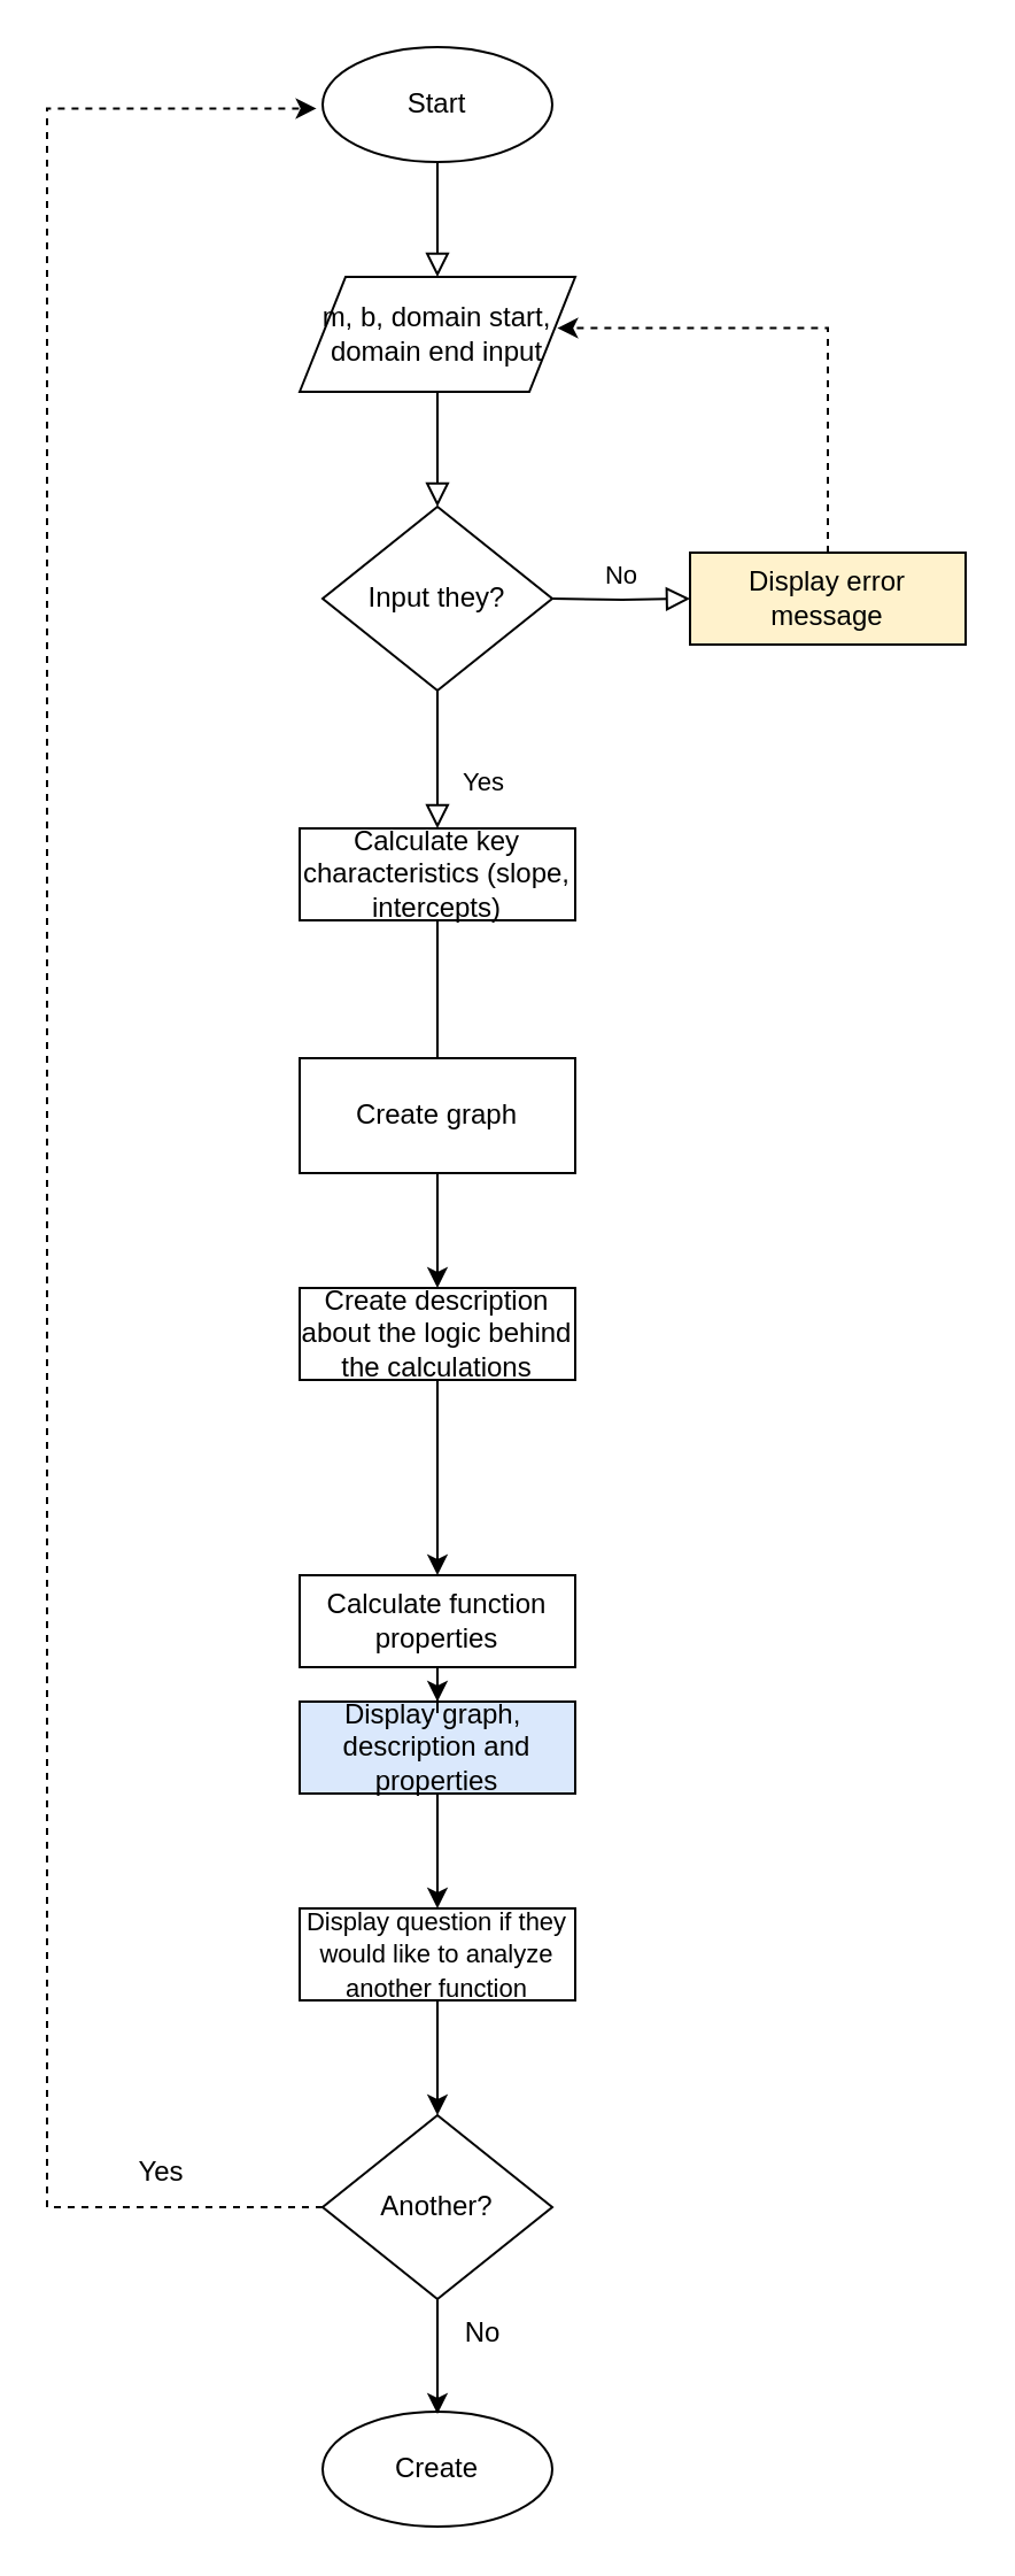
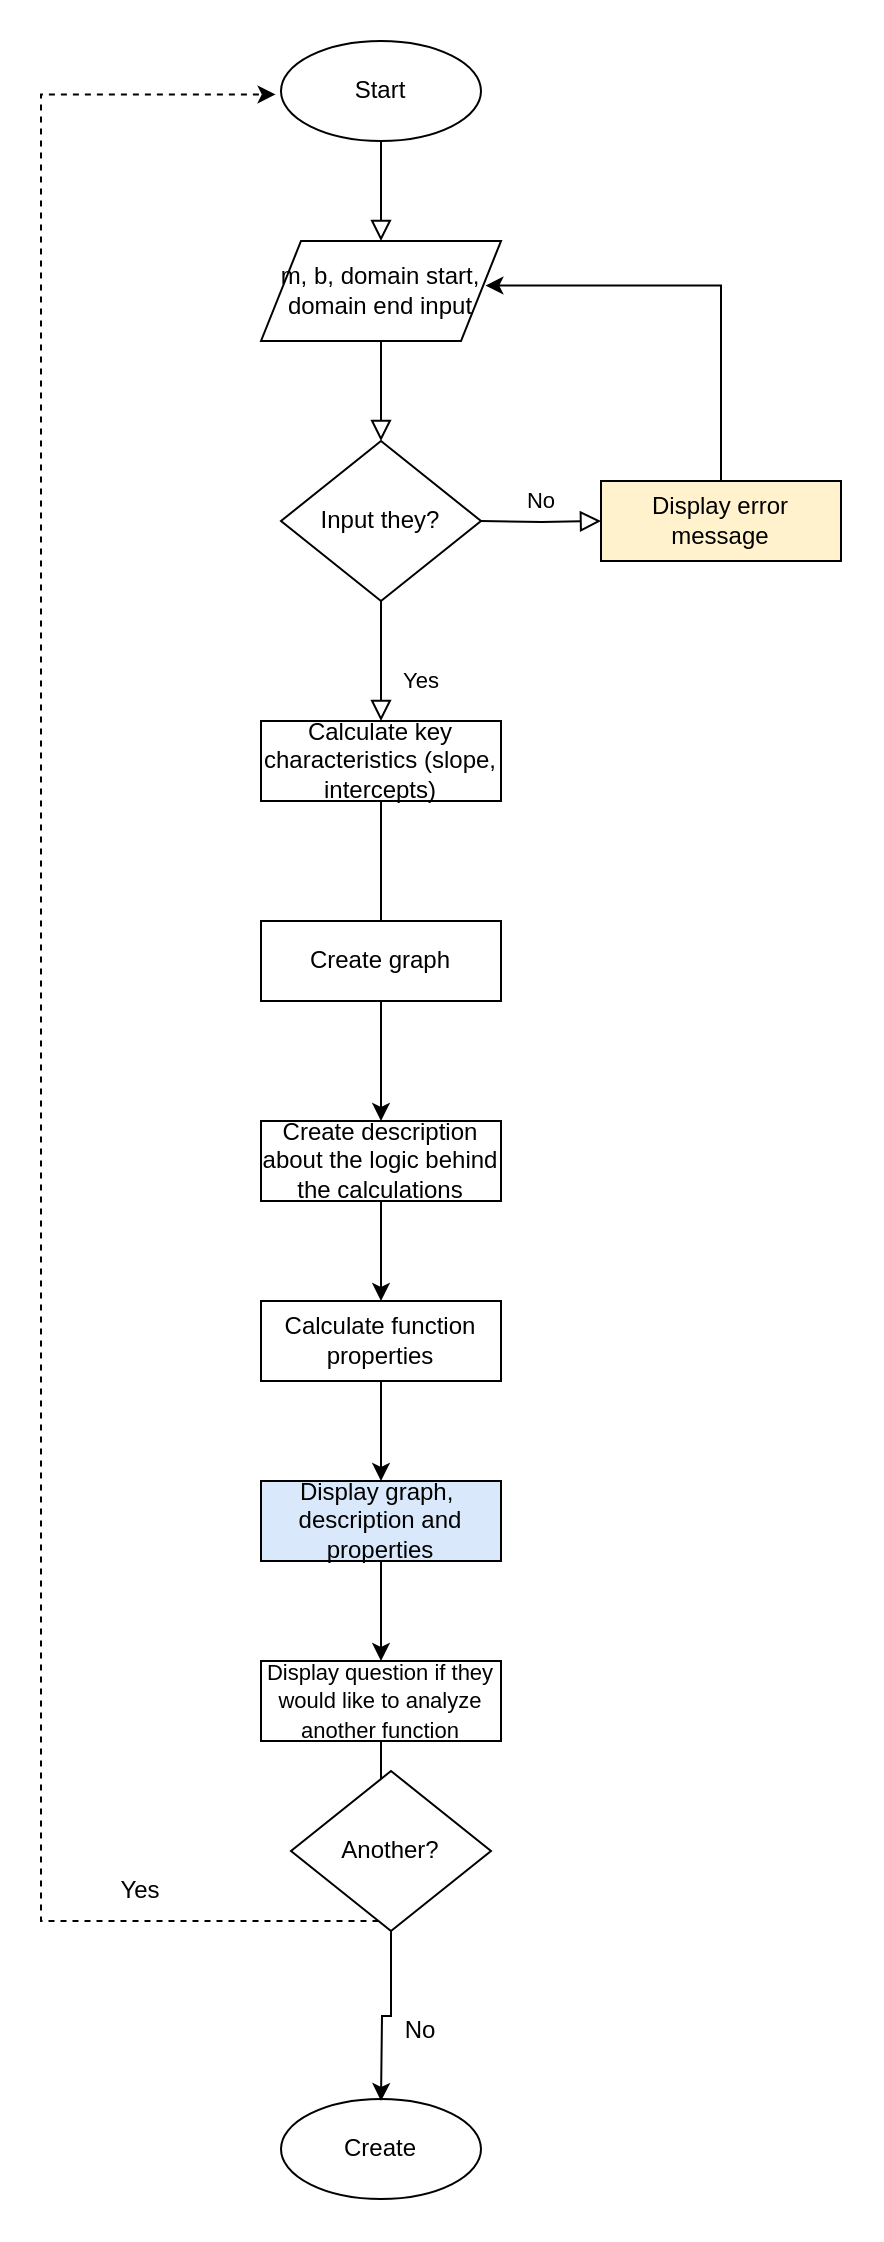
- <mxCell id="11" style="edgeStyle=orthogonalEdgeStyle;rounded=0;orthogonalLoop=1;jettySize=auto;html=1;entryX=0.935;entryY=0.446;entryDx=0;entryDy=0;entryPerimeter=0;dashed=1;" edge="1" parent="1" source="6" target="9"><mxGeometry relative="1" as="geometry"><Array as="points"><mxPoint x="360" y="142" /><mxPoint x="242" y="142" /></Array></mxGeometry></mxCell>
+ <mxCell id="11" style="edgeStyle=orthogonalEdgeStyle;rounded=0;orthogonalLoop=1;jettySize=auto;html=1;entryX=0.935;entryY=0.446;entryDx=0;entryDy=0;entryPerimeter=0;" edge="1" parent="1" source="6" target="9"><mxGeometry relative="1" as="geometry"><Array as="points"><mxPoint x="360" y="142" /><mxPoint x="242" y="142" /></Array></mxGeometry></mxCell>
- <mxCell id="15" value="Create graph" style="rounded=1;whiteSpace=wrap;html=1;fontSize=12;glass=0;strokeWidth=1;shadow=0;arcSize=0;" vertex="1" parent="1"><mxGeometry x="130" y="460" width="120" height="50" as="geometry" /></mxCell>
+ <mxCell id="15" value="Create graph" style="rounded=1;whiteSpace=wrap;html=1;fontSize=12;glass=0;strokeWidth=1;shadow=0;arcSize=0;" vertex="1" parent="1"><mxGeometry x="130" y="460" width="120" height="40" as="geometry" /></mxCell>
- <mxCell id="23" value="Calculate function properties" style="rounded=1;whiteSpace=wrap;html=1;fontSize=12;glass=0;strokeWidth=1;shadow=0;arcSize=0;" vertex="1" parent="1"><mxGeometry x="130" y="685" width="120" height="40" as="geometry" /></mxCell>
+ <mxCell id="23" value="Calculate function properties" style="rounded=1;whiteSpace=wrap;html=1;fontSize=12;glass=0;strokeWidth=1;shadow=0;arcSize=0;" vertex="1" parent="1"><mxGeometry x="130" y="650" width="120" height="40" as="geometry" /></mxCell>
- <mxCell id="26" value="Another?" style="rhombus;whiteSpace=wrap;html=1;" vertex="1" parent="1"><mxGeometry x="140" y="920" width="100" height="80" as="geometry" /></mxCell>
+ <mxCell id="26" value="Another?" style="rhombus;whiteSpace=wrap;html=1;" vertex="1" parent="1"><mxGeometry x="145" y="885" width="100" height="80" as="geometry" /></mxCell>
